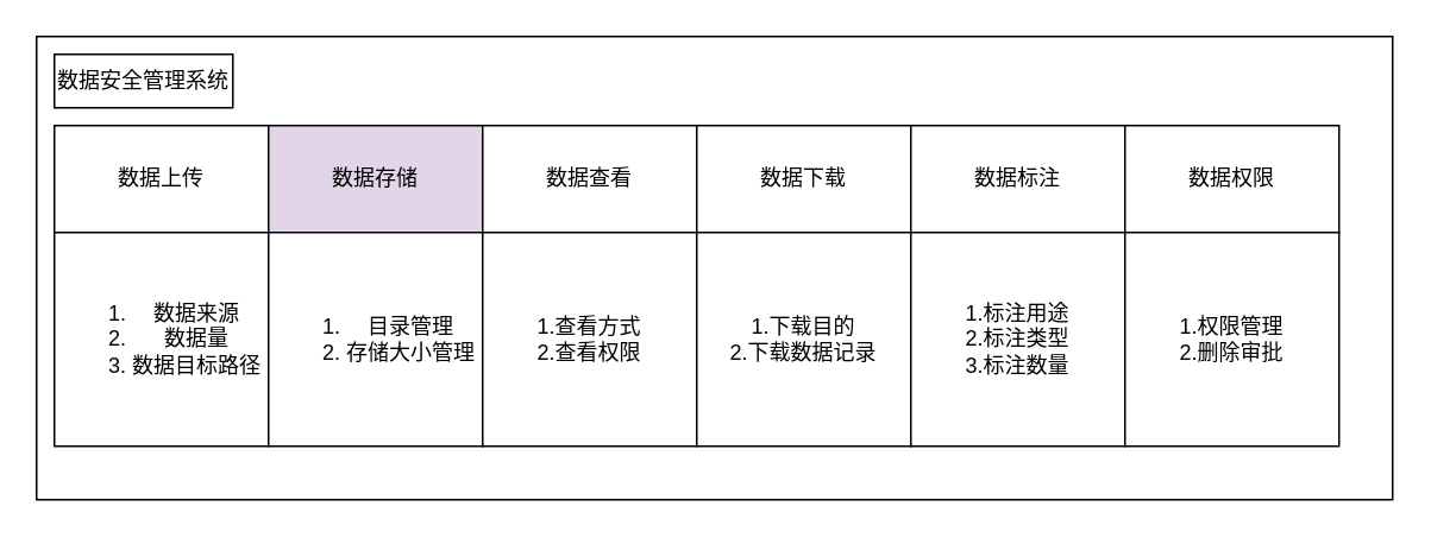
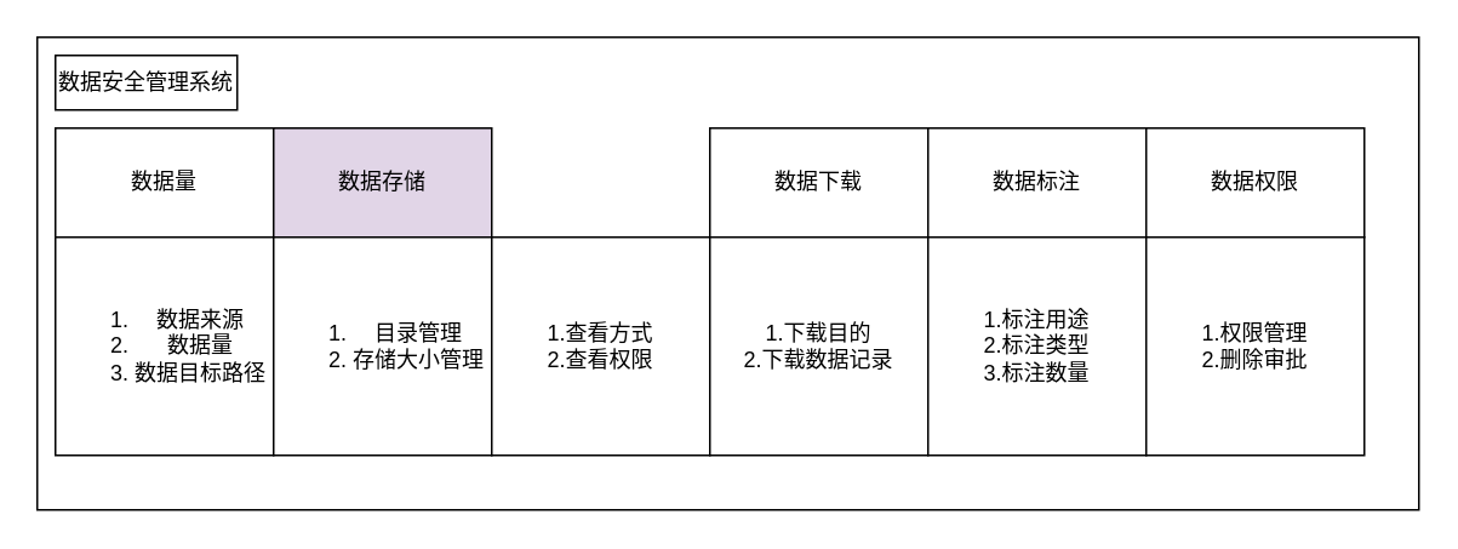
- <mxCell id="3" value="数据上传" style="rounded=0;whiteSpace=wrap;html=1;" vertex="1" parent="1"><mxGeometry x="30" y="70" width="120" height="60" as="geometry" /></mxCell>
+ <mxCell id="3" value="数据量" style="rounded=0;whiteSpace=wrap;html=1;" vertex="1" parent="1"><mxGeometry x="30" y="70" width="120" height="60" as="geometry" /></mxCell>
- <mxCell id="5" value="数据查看" style="rounded=0;whiteSpace=wrap;html=1;" vertex="1" parent="1"><mxGeometry x="270" y="70" width="120" height="60" as="geometry" /></mxCell>
